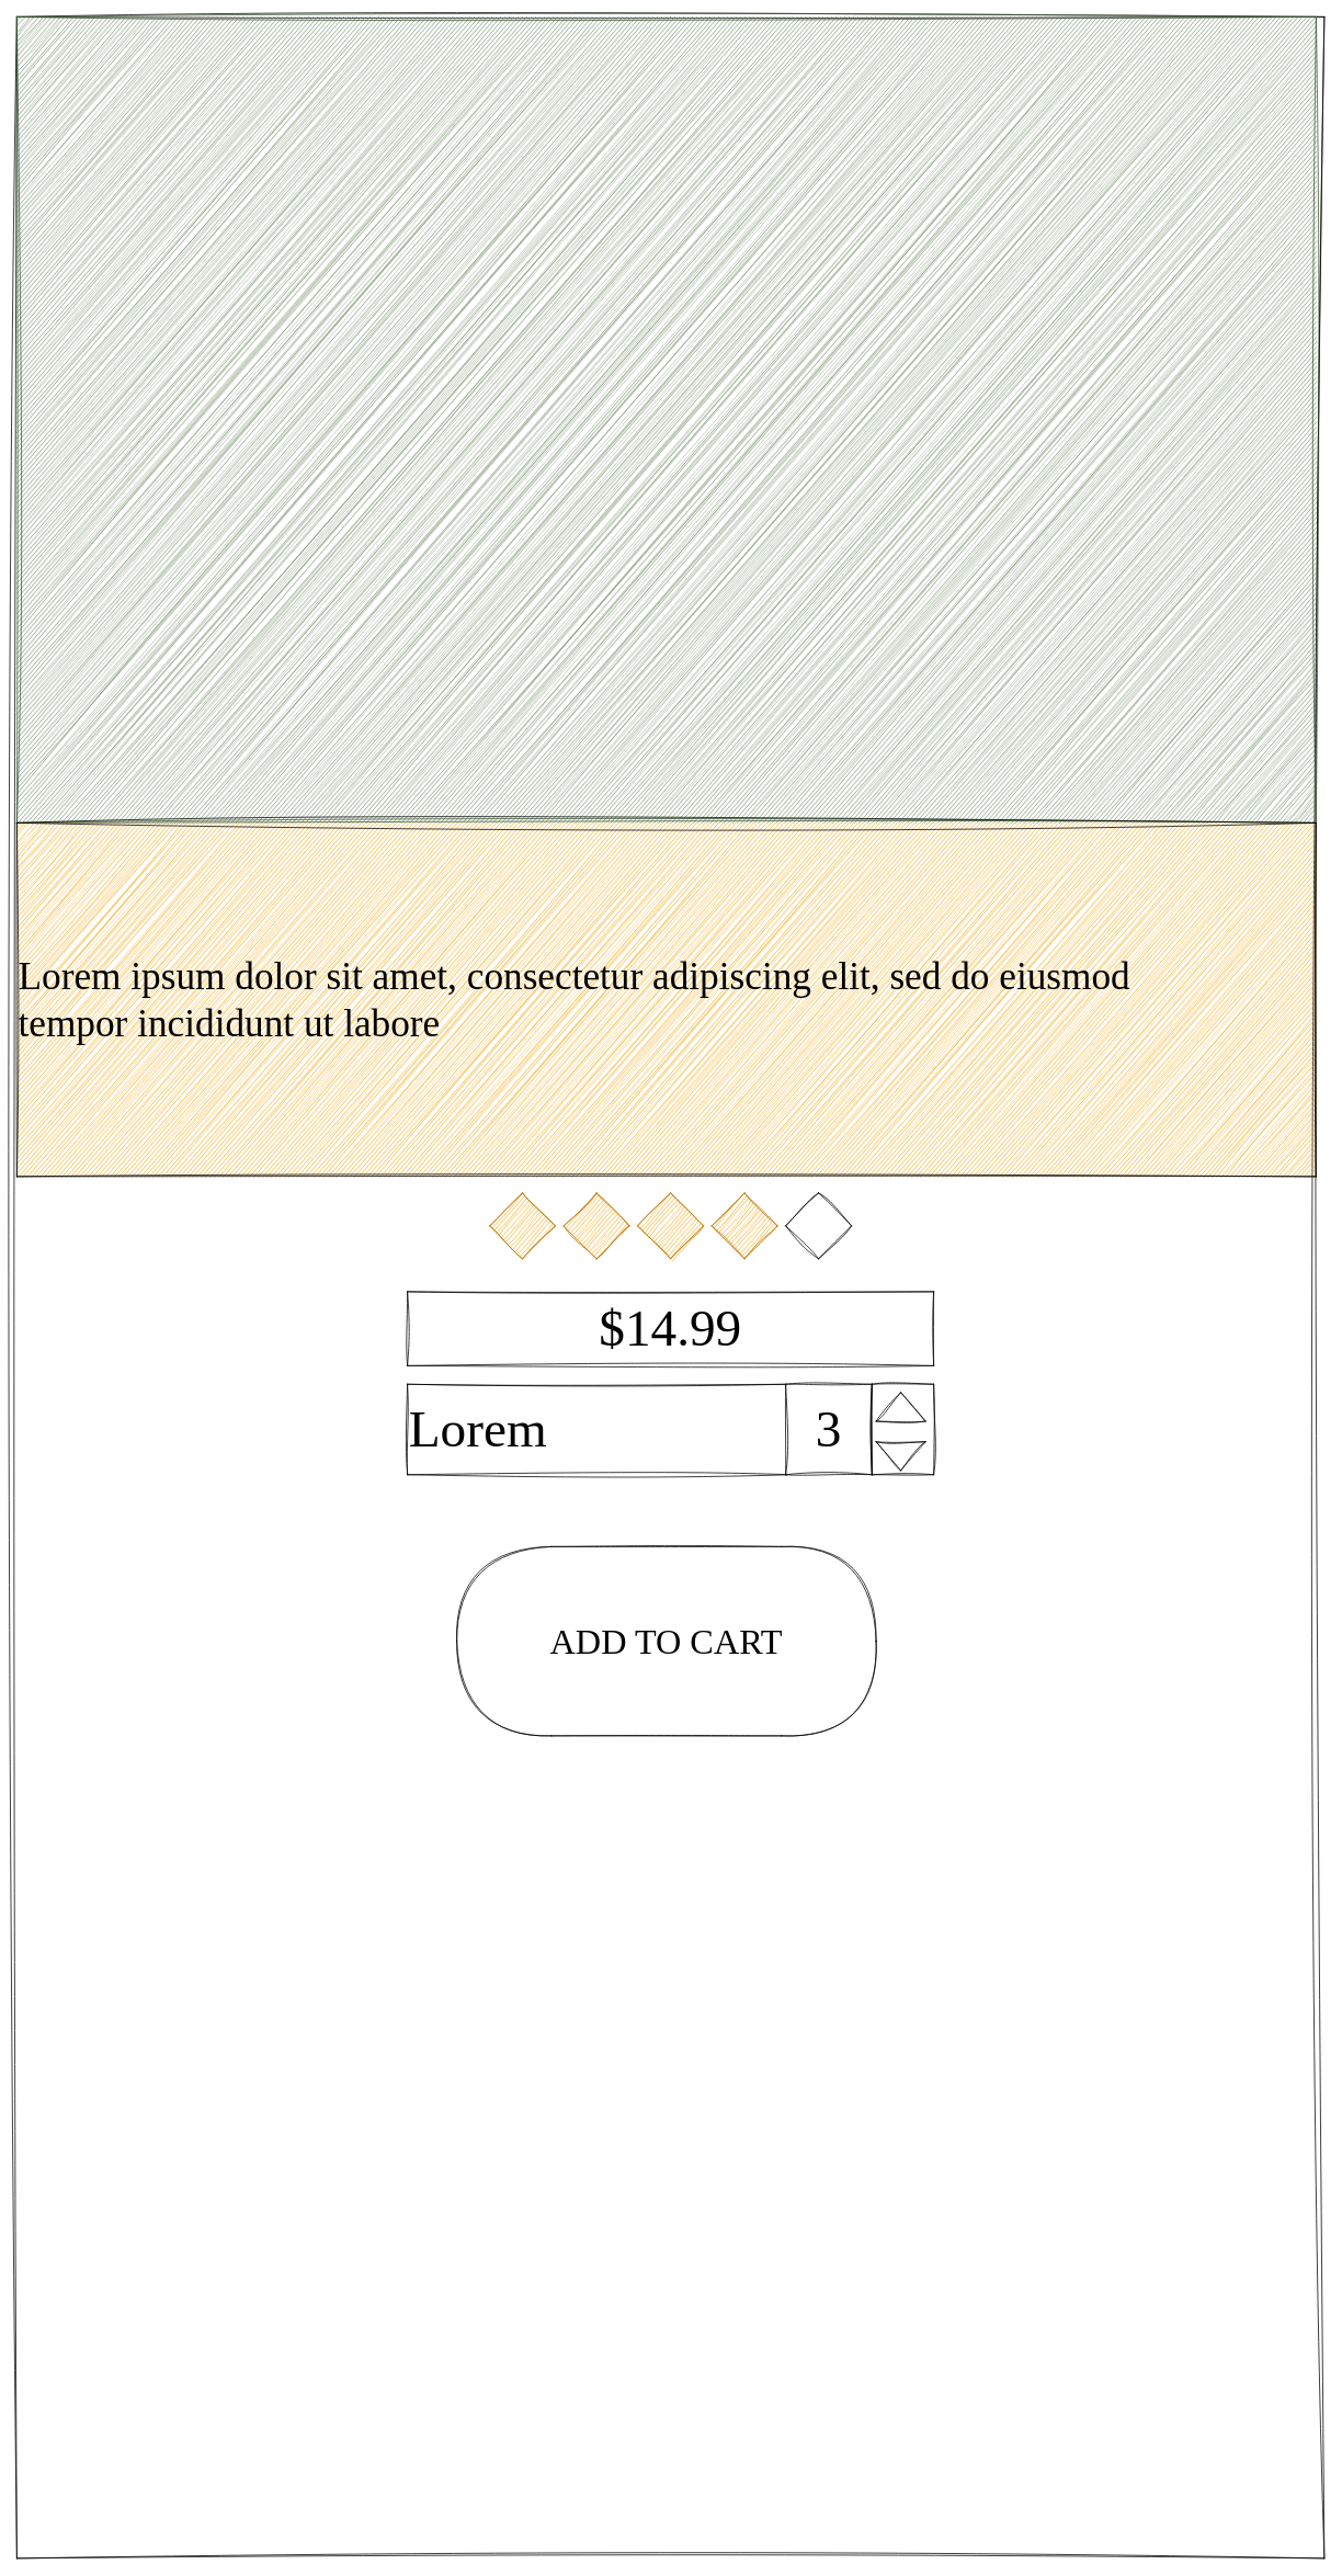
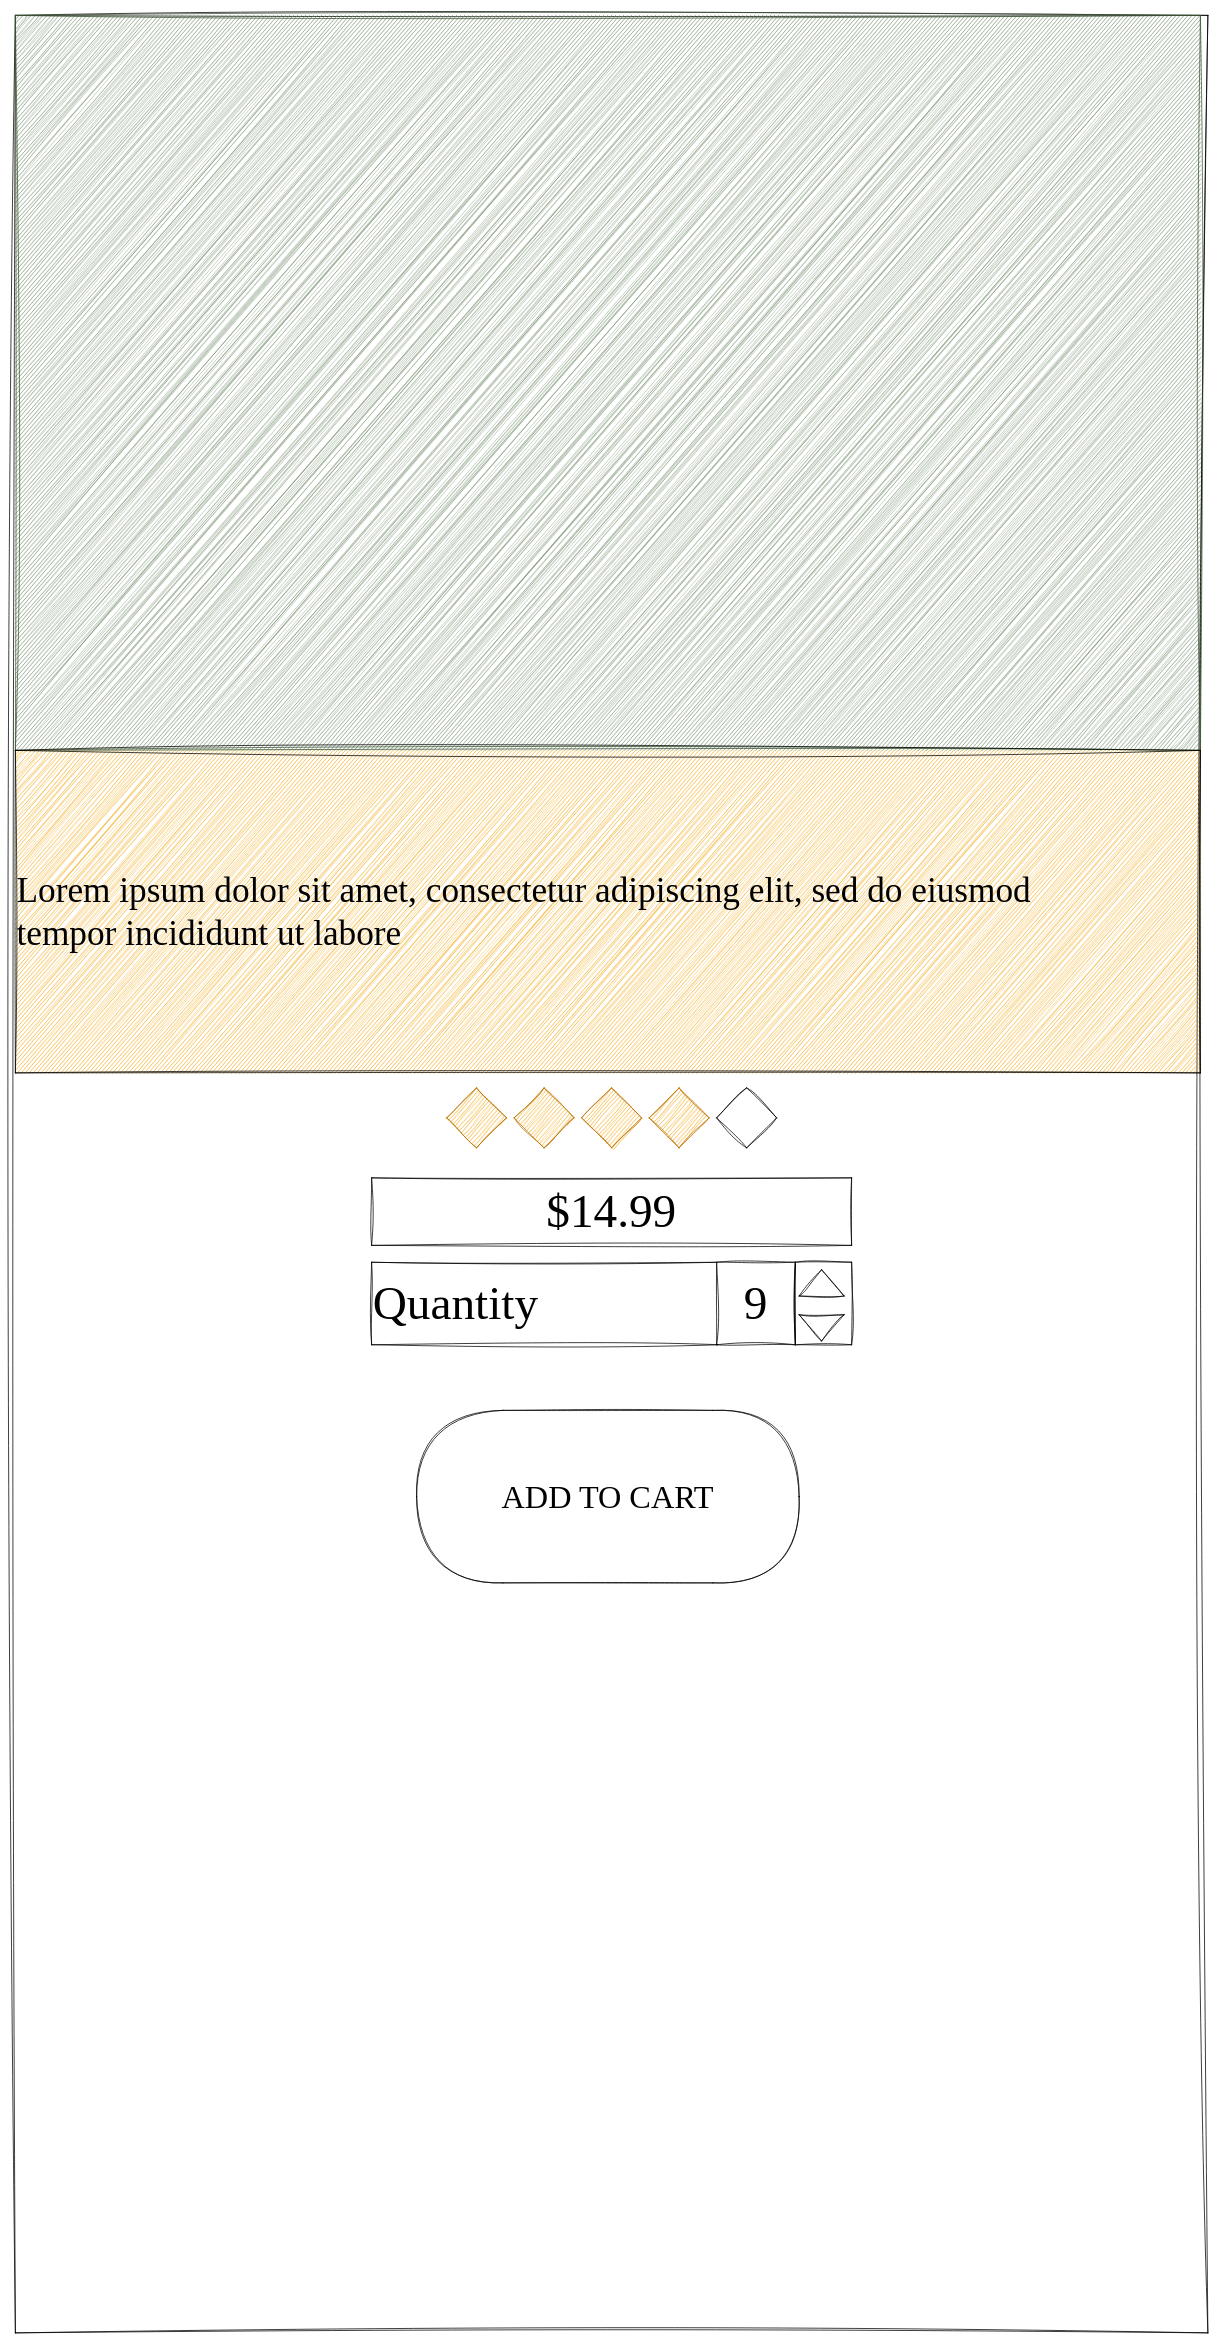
- <mxCell id="12" value="Lorem" style="rounded=0;whiteSpace=wrap;html=1;sketch=1;hachureGap=4;jiggle=2;curveFitting=1;fontFamily=Architects Daughter;fontSource=https%3A%2F%2Ffonts.googleapis.com%2Fcss%3Ffamily%3DArchitects%2BDaughter;fontSize=63;align=left;" vertex="1" parent="1"><mxGeometry x="495" y="1682.5" width="465" height="110" as="geometry" /></mxCell>
+ <mxCell id="12" value="Quantity" style="rounded=0;whiteSpace=wrap;html=1;sketch=1;hachureGap=4;jiggle=2;curveFitting=1;fontFamily=Architects Daughter;fontSource=https%3A%2F%2Ffonts.googleapis.com%2Fcss%3Ffamily%3DArchitects%2BDaughter;fontSize=63;align=left;" vertex="1" parent="1"><mxGeometry x="495" y="1682.5" width="465" height="110" as="geometry" /></mxCell>
- <mxCell id="13" value="3" style="rounded=0;whiteSpace=wrap;html=1;sketch=1;hachureGap=4;jiggle=2;curveFitting=1;fontFamily=Architects Daughter;fontSource=https%3A%2F%2Ffonts.googleapis.com%2Fcss%3Ffamily%3DArchitects%2BDaughter;fontSize=63;align=center;" vertex="1" parent="1"><mxGeometry x="955" y="1682.5" width="105" height="110" as="geometry" /></mxCell>
+ <mxCell id="13" value="9" style="rounded=0;whiteSpace=wrap;html=1;sketch=1;hachureGap=4;jiggle=2;curveFitting=1;fontFamily=Architects Daughter;fontSource=https%3A%2F%2Ffonts.googleapis.com%2Fcss%3Ffamily%3DArchitects%2BDaughter;fontSize=63;align=center;" vertex="1" parent="1"><mxGeometry x="955" y="1682.5" width="105" height="110" as="geometry" /></mxCell>
